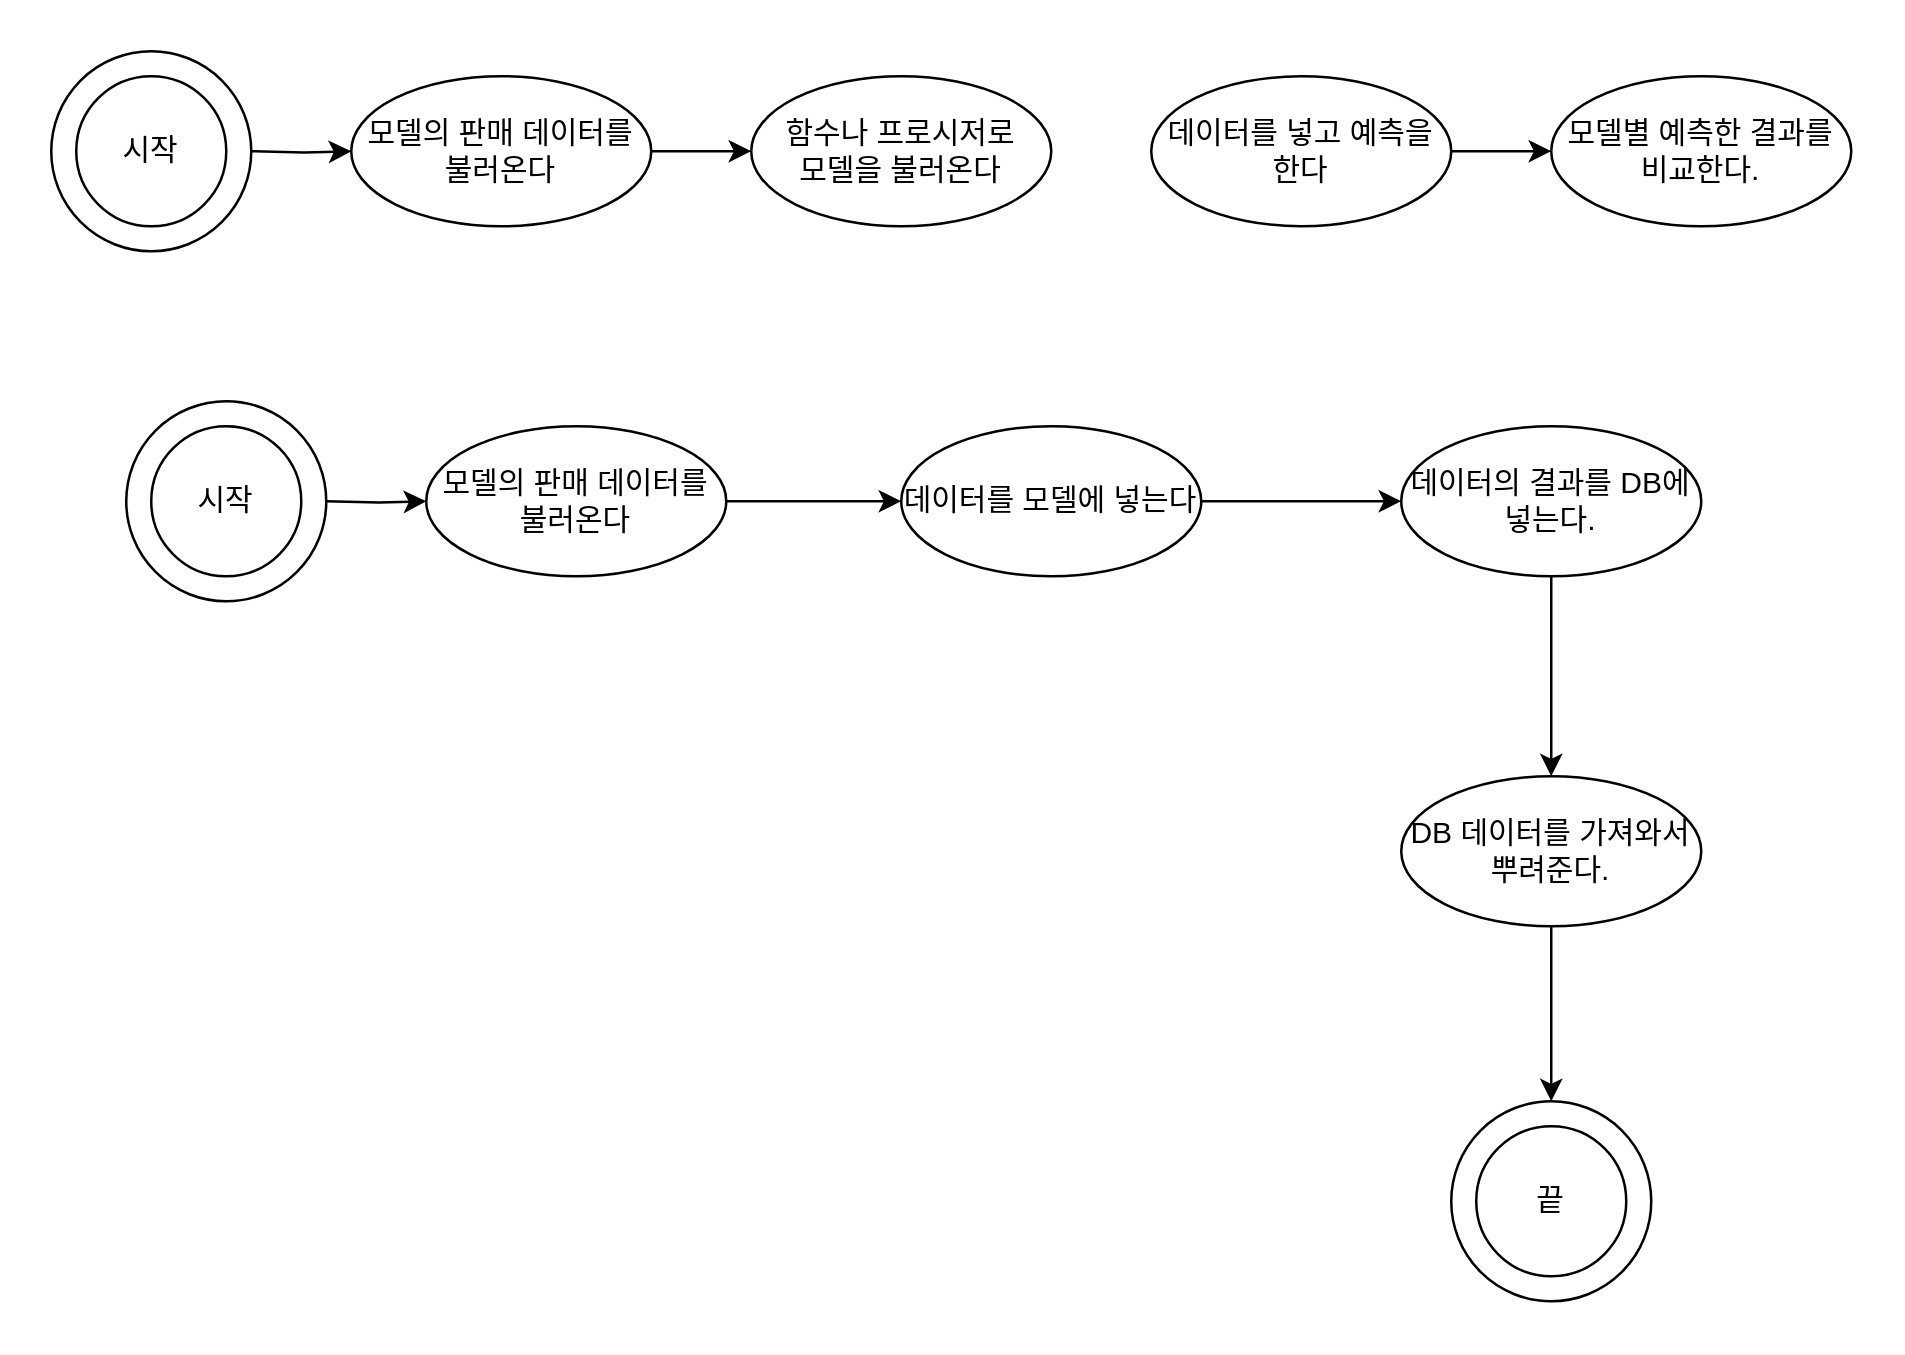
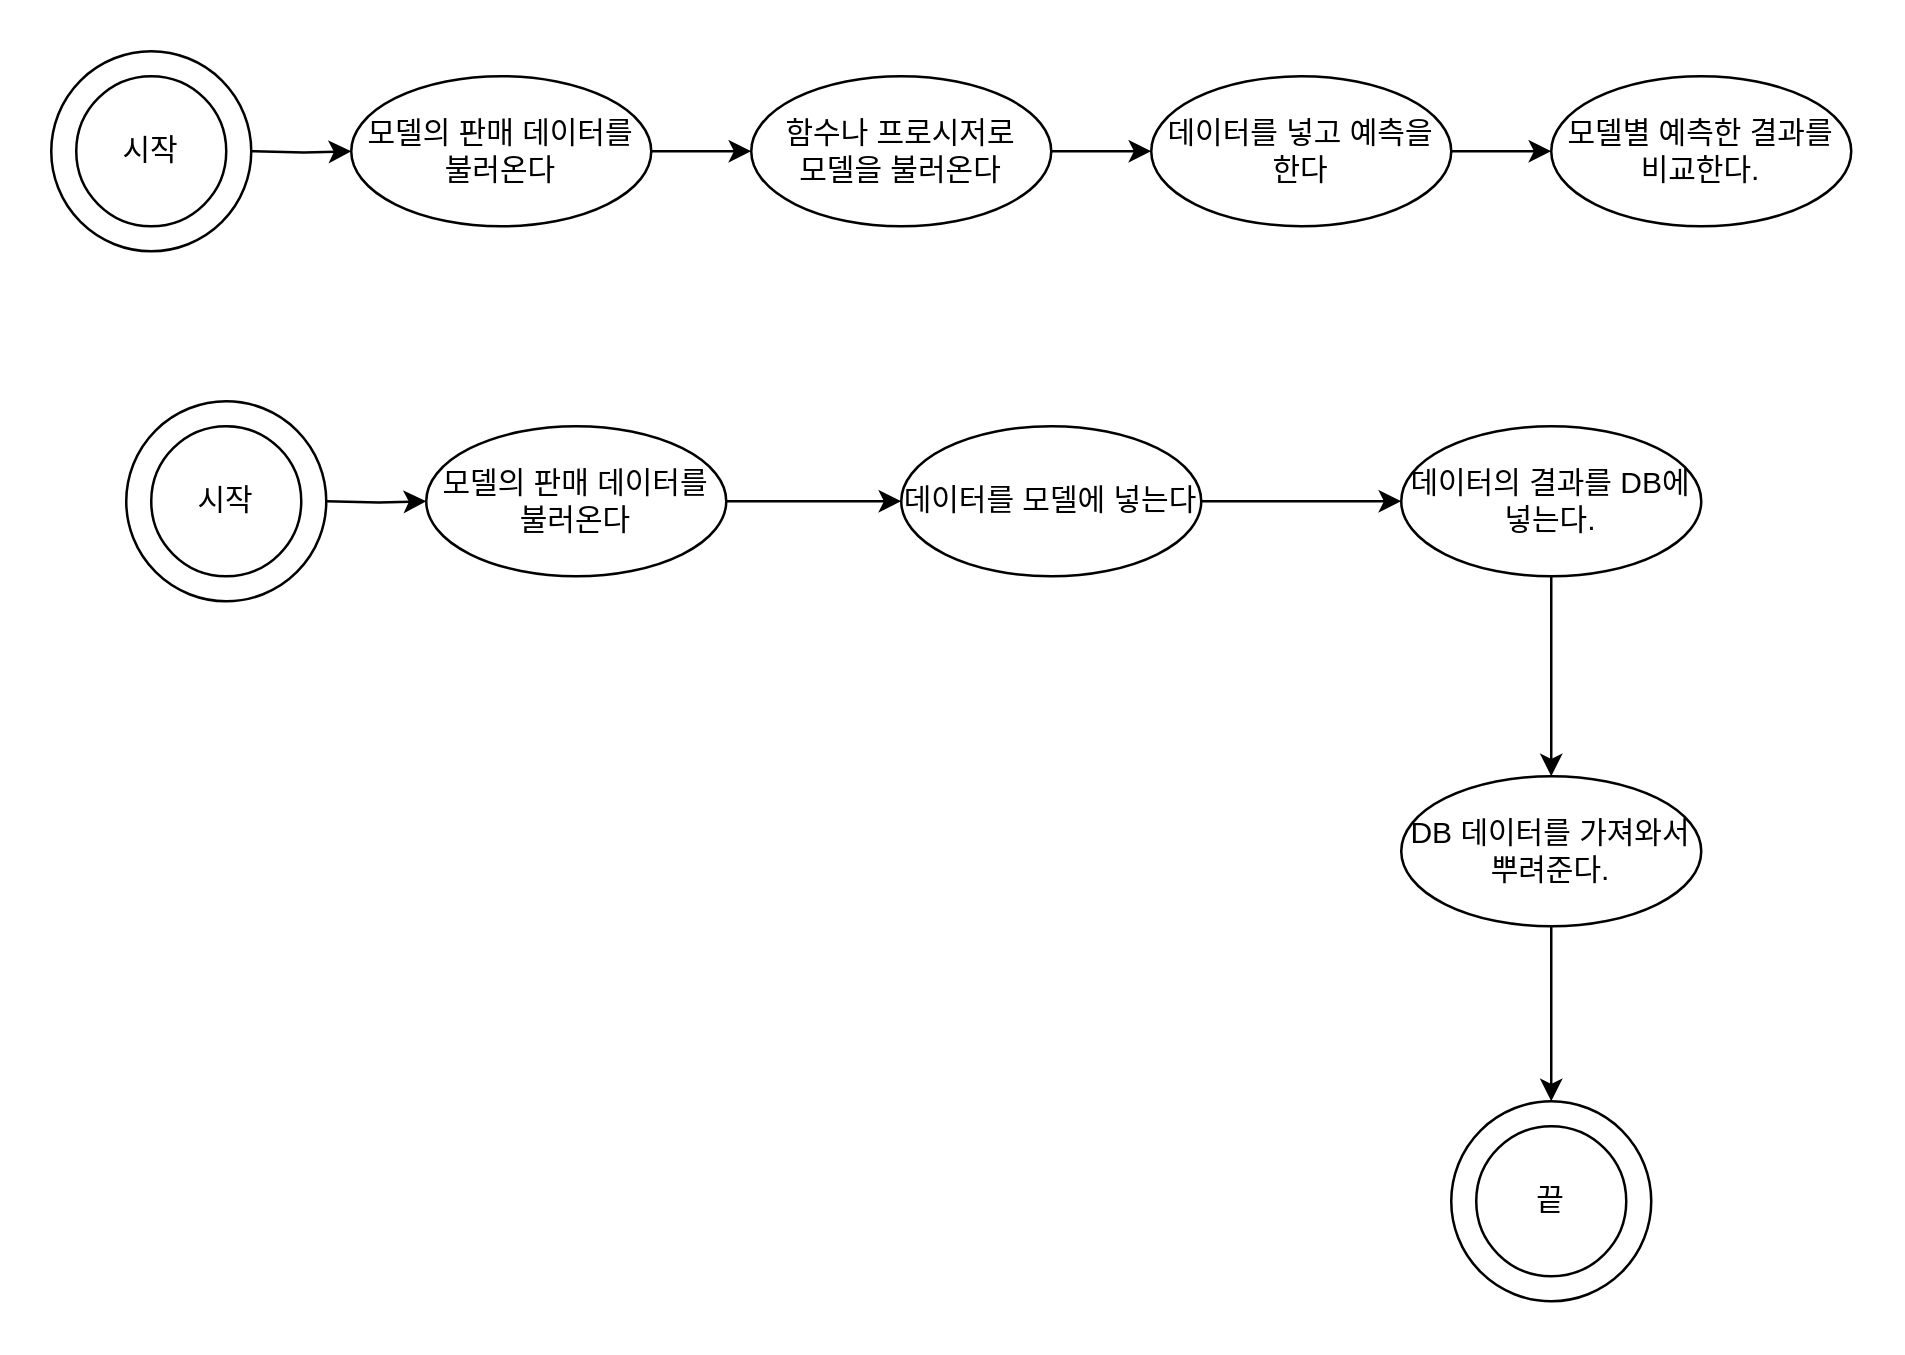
+ <mxCell id="15" value="" style="edgeStyle=orthogonalEdgeStyle;rounded=0;orthogonalLoop=1;jettySize=auto;html=1;" edge="1" parent="1" source="16" target="18"><mxGeometry relative="1" as="geometry" /></mxCell>
